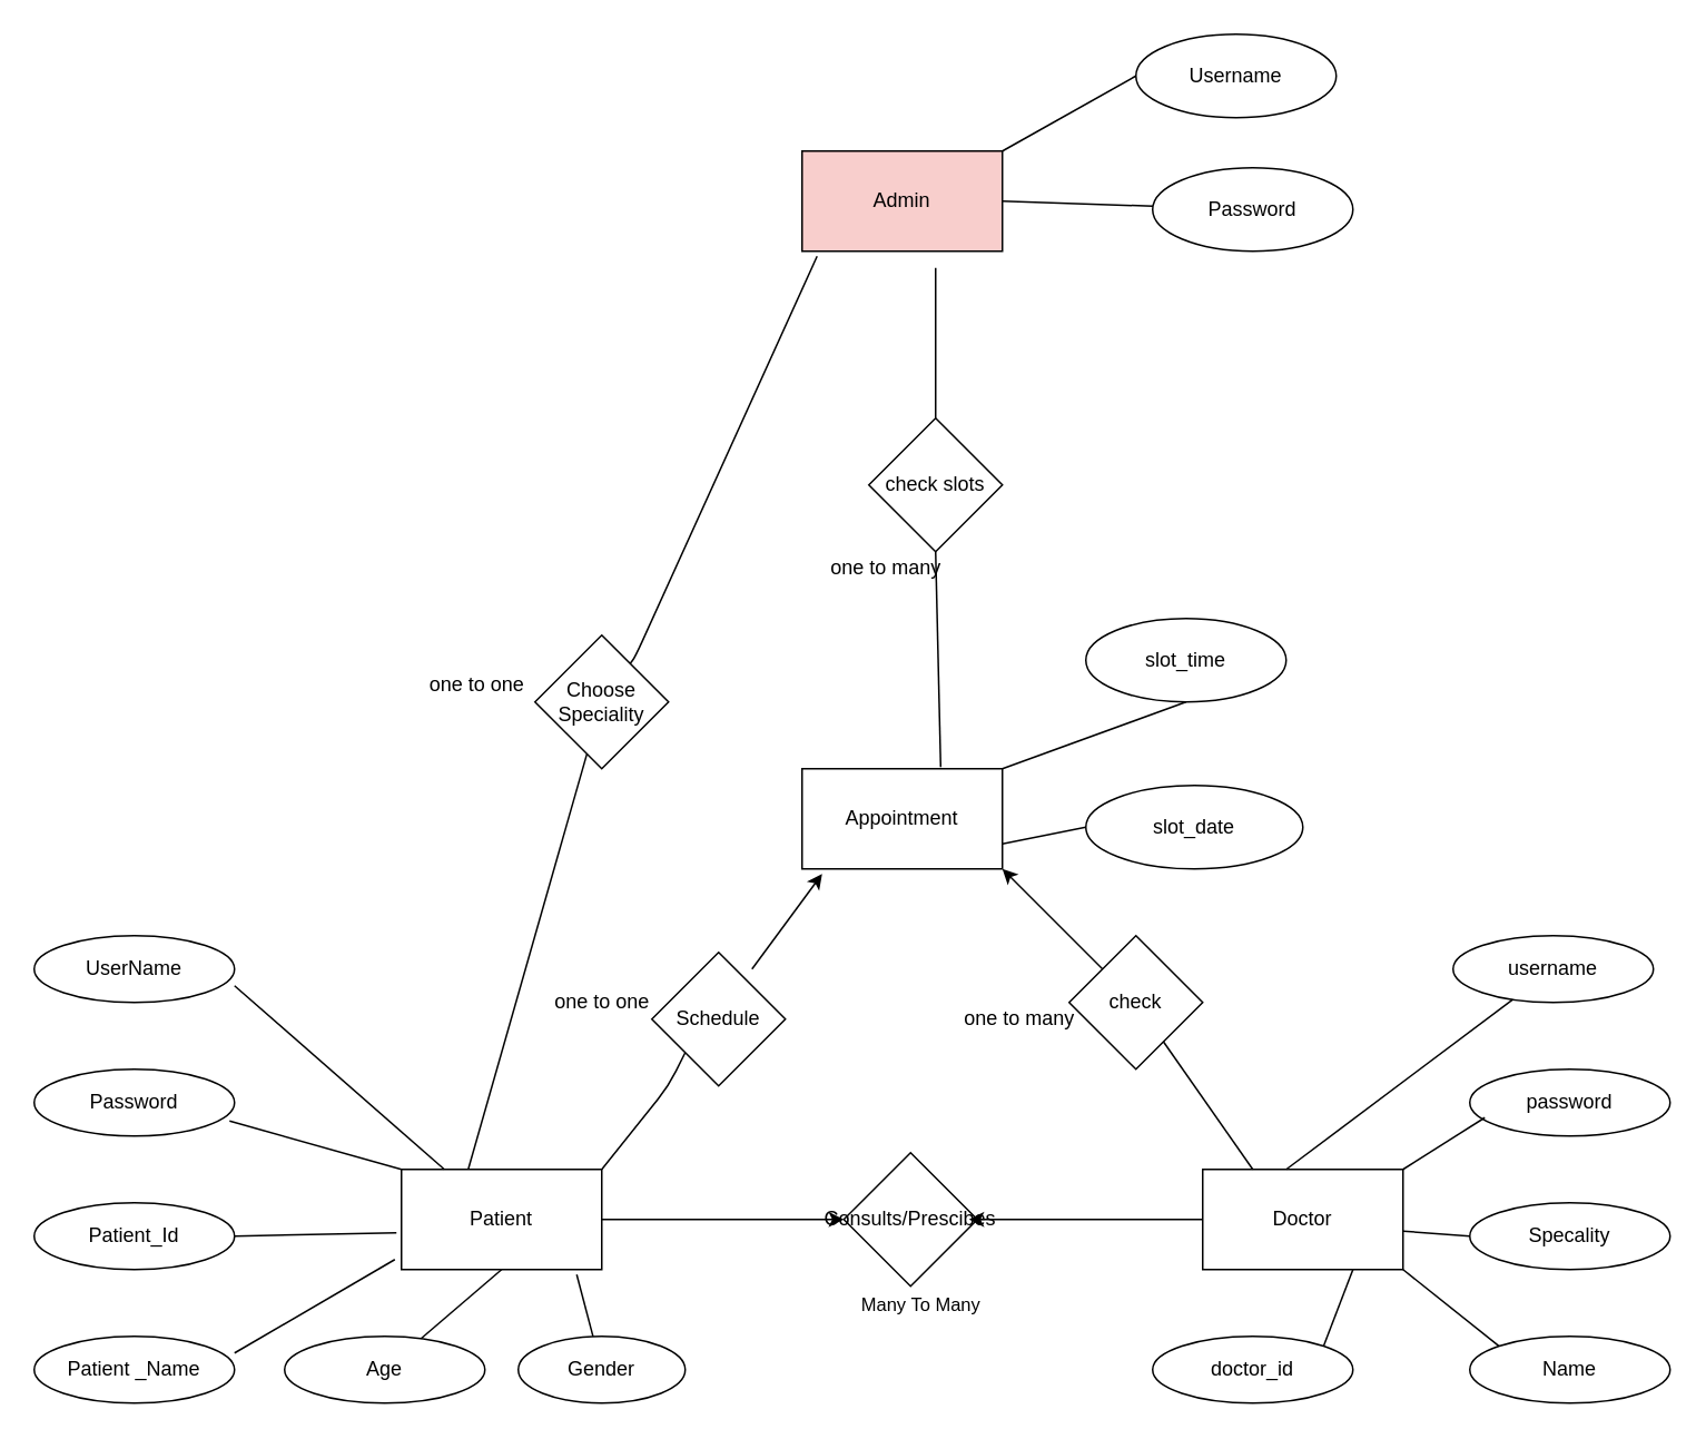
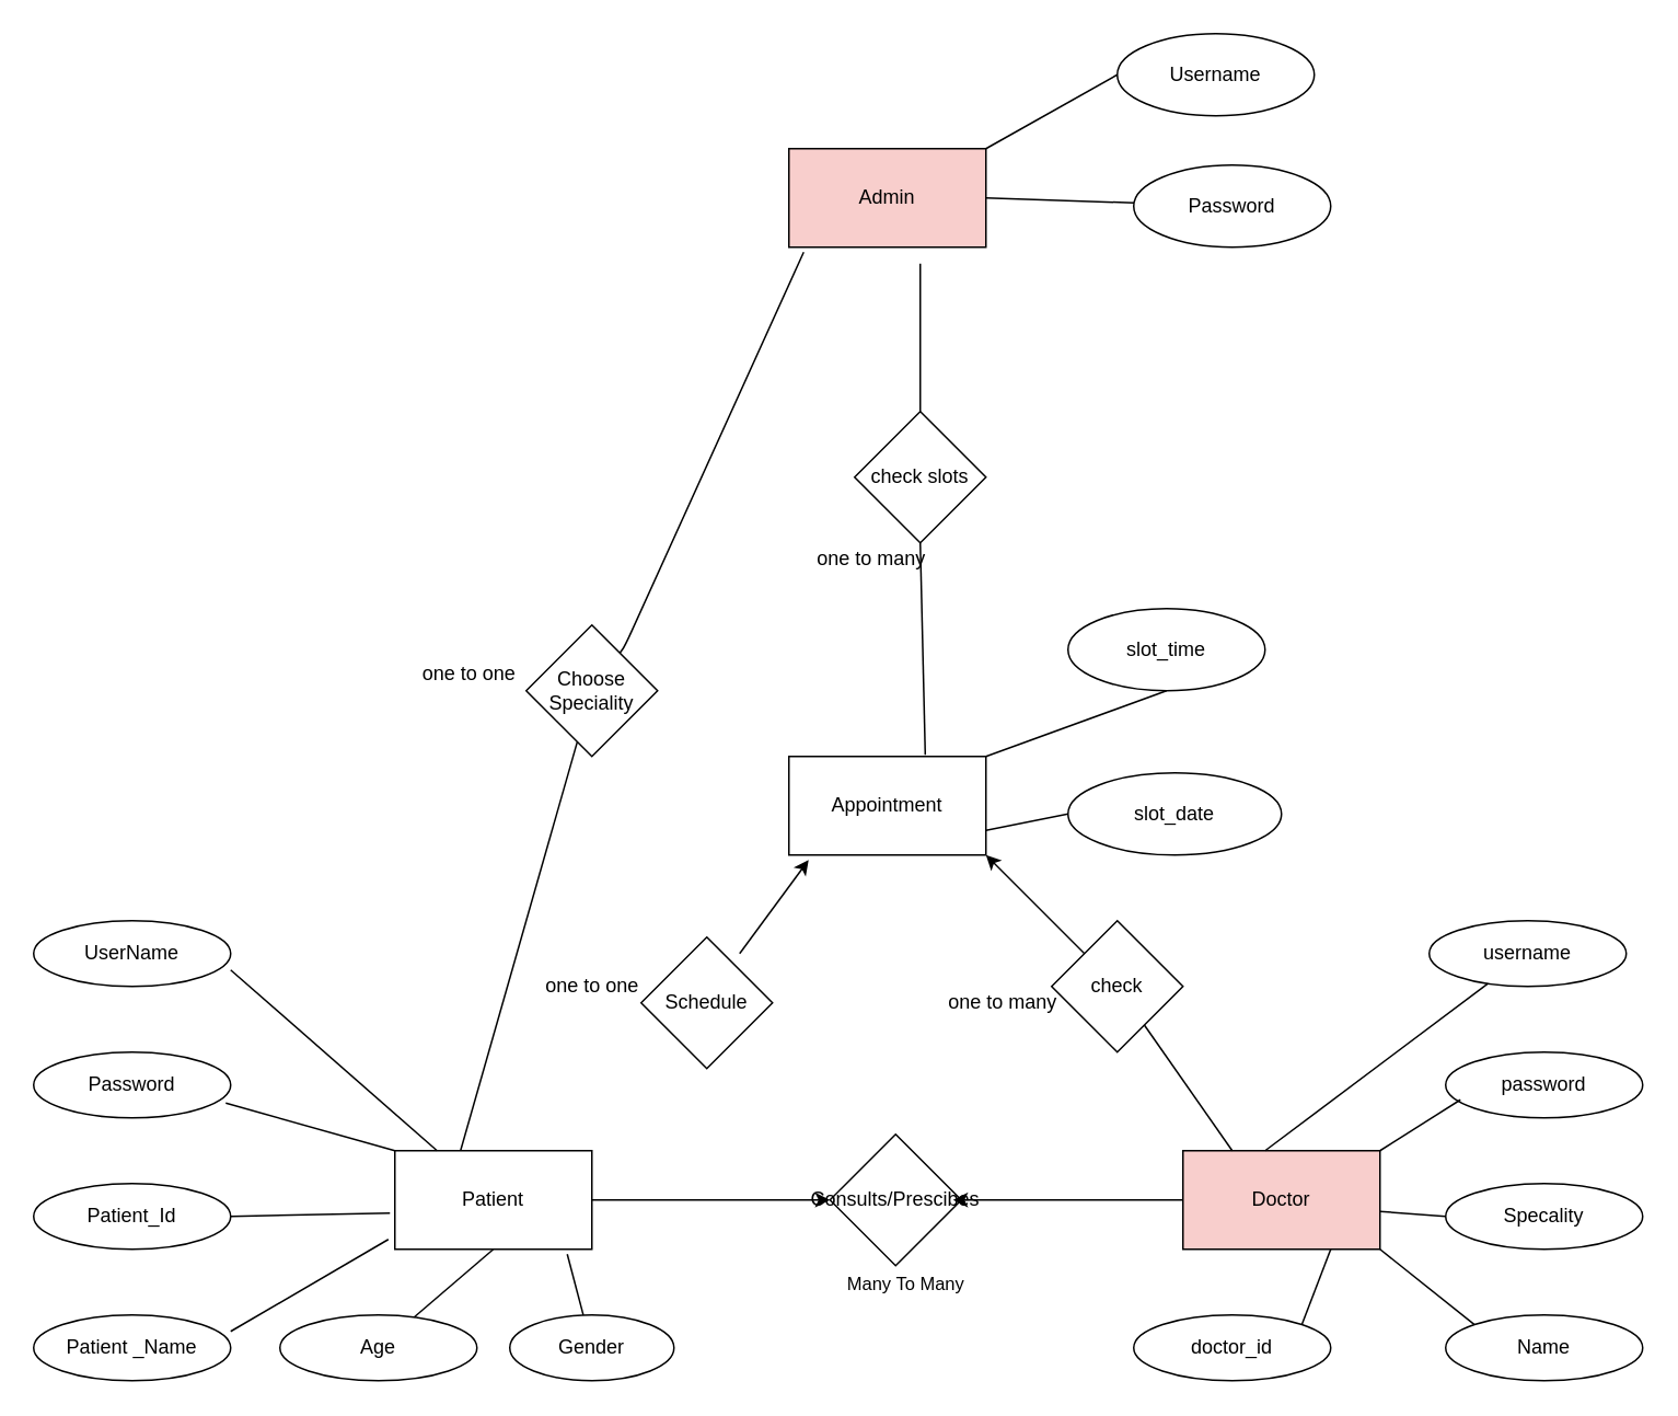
- <mxCell id="44" value="" style="endArrow=none;html=1;exitX=1;exitY=0;exitDx=0;exitDy=0;entryX=0;entryY=1;entryDx=0;entryDy=0;" edge="1" parent="1" source="2" target="7"><mxGeometry width="50" height="50" relative="1" as="geometry"><mxPoint x="370" y="690" as="sourcePoint" /><mxPoint x="410" y="630" as="targetPoint" /><Array as="points"><mxPoint x="400" y="650" /></Array></mxGeometry></mxCell>
- <mxCell id="3" value="Doctor" style="rounded=0;whiteSpace=wrap;html=1;" vertex="1" parent="1"><mxGeometry x="720" y="700" width="120" height="60" as="geometry" /></mxCell>
+ <mxCell id="3" value="Doctor" style="rounded=0;whiteSpace=wrap;html=1;fillColor=#f8cecc;" vertex="1" parent="1"><mxGeometry x="720" y="700" width="120" height="60" as="geometry" /></mxCell>
